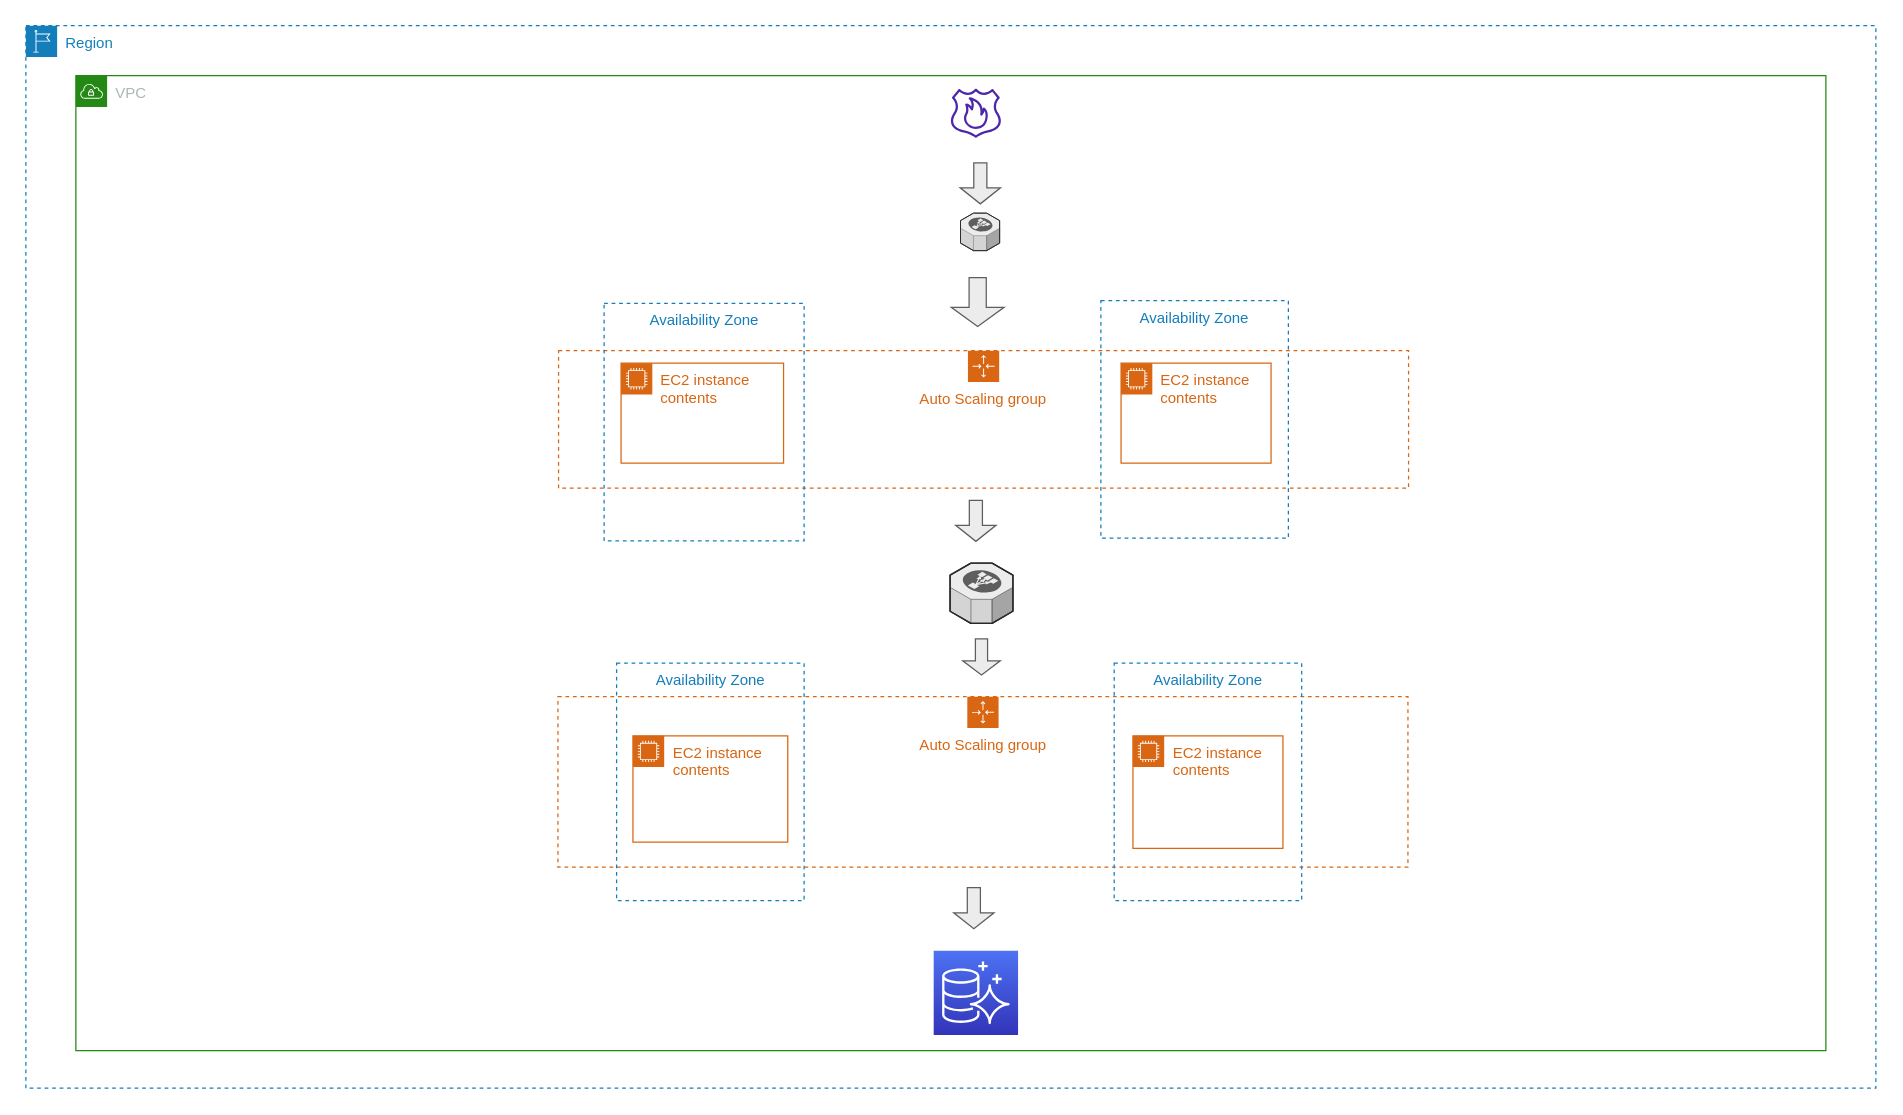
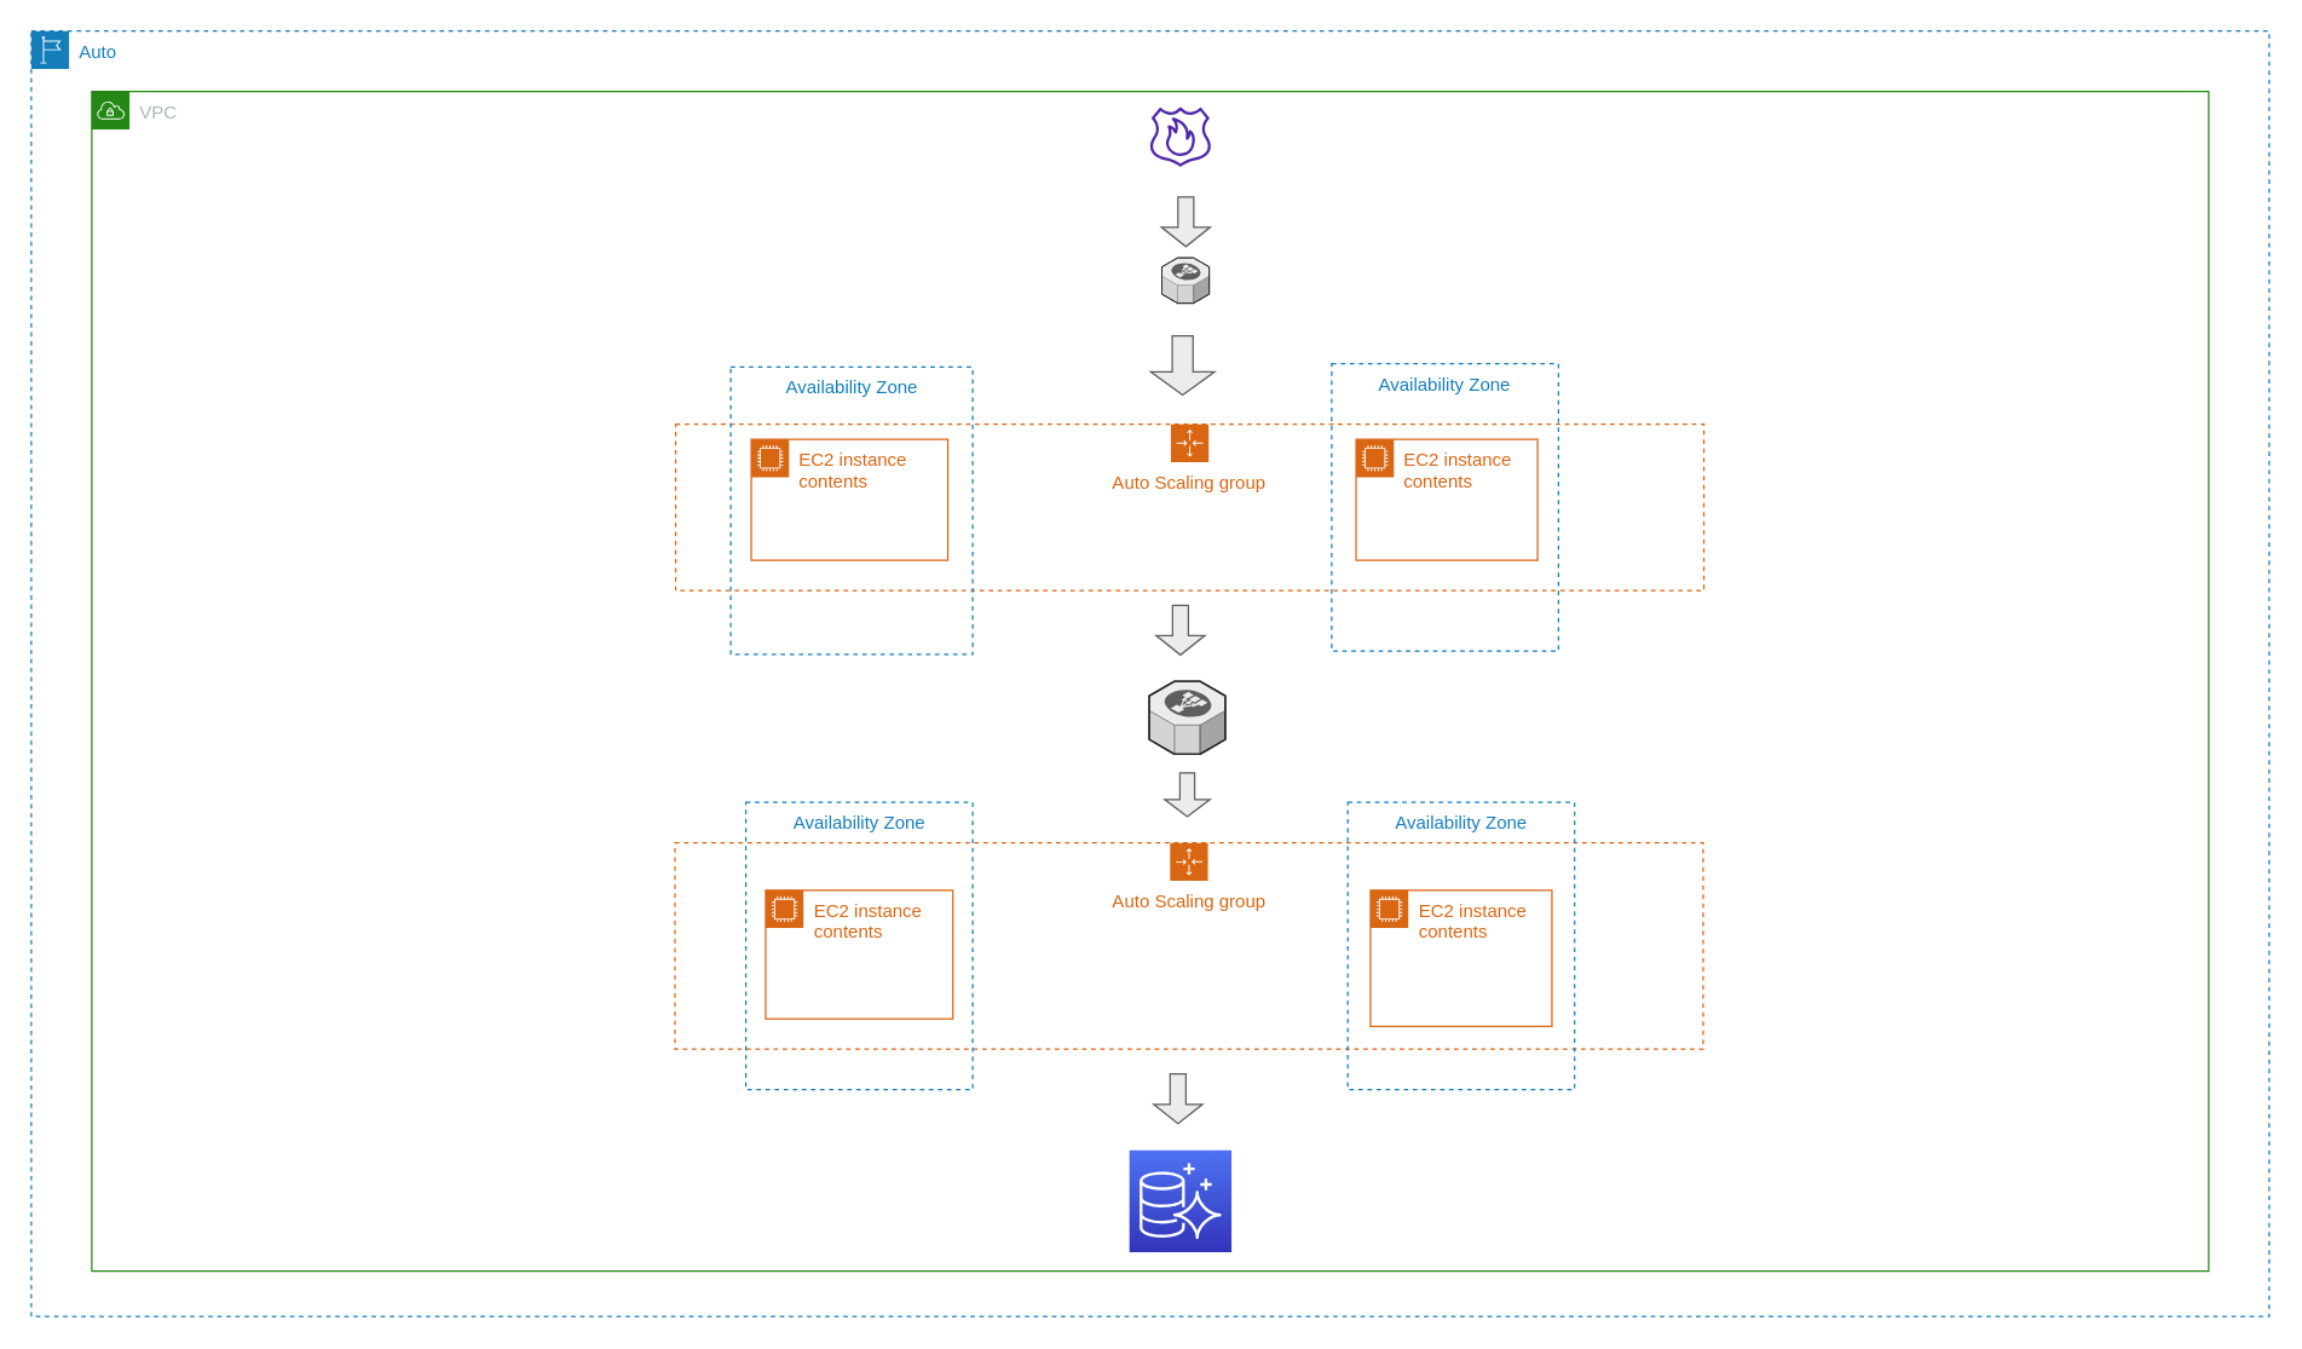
- <mxCell id="2" value="Region" style="points=[[0,0],[0.25,0],[0.5,0],[0.75,0],[1,0],[1,0.25],[1,0.5],[1,0.75],[1,1],[0.75,1],[0.5,1],[0.25,1],[0,1],[0,0.75],[0,0.5],[0,0.25]];outlineConnect=0;gradientColor=none;html=1;whiteSpace=wrap;fontSize=12;fontStyle=0;container=1;pointerEvents=0;collapsible=0;recursiveResize=0;shape=mxgraph.aws4.group;grIcon=mxgraph.aws4.group_region;strokeColor=#147EBA;fillColor=none;verticalAlign=top;align=left;spacingLeft=30;fontColor=#147EBA;dashed=1;" vertex="1" parent="1"><mxGeometry x="20" y="20" width="1480" height="850" as="geometry" /></mxCell>
+ <mxCell id="2" value="Auto" style="points=[[0,0],[0.25,0],[0.5,0],[0.75,0],[1,0],[1,0.25],[1,0.5],[1,0.75],[1,1],[0.75,1],[0.5,1],[0.25,1],[0,1],[0,0.75],[0,0.5],[0,0.25]];outlineConnect=0;gradientColor=none;html=1;whiteSpace=wrap;fontSize=12;fontStyle=0;container=1;pointerEvents=0;collapsible=0;recursiveResize=0;shape=mxgraph.aws4.group;grIcon=mxgraph.aws4.group_region;strokeColor=#147EBA;fillColor=none;verticalAlign=top;align=left;spacingLeft=30;fontColor=#147EBA;dashed=1;" vertex="1" parent="1"><mxGeometry x="20" y="20" width="1480" height="850" as="geometry" /></mxCell>
